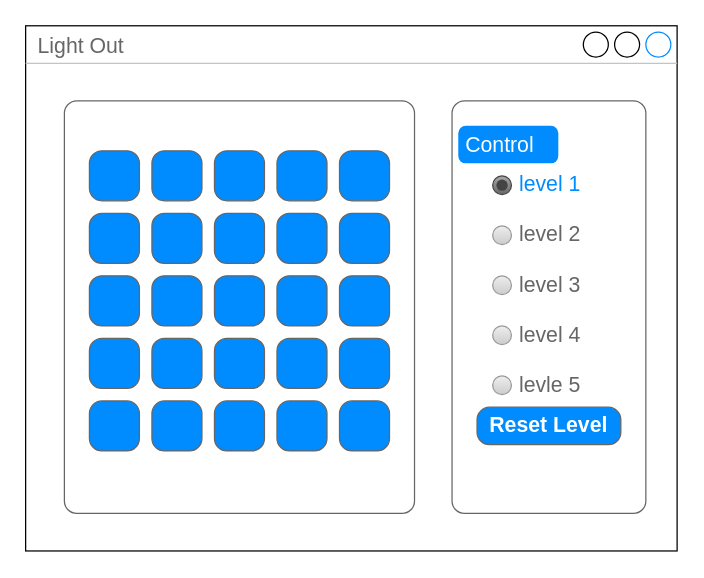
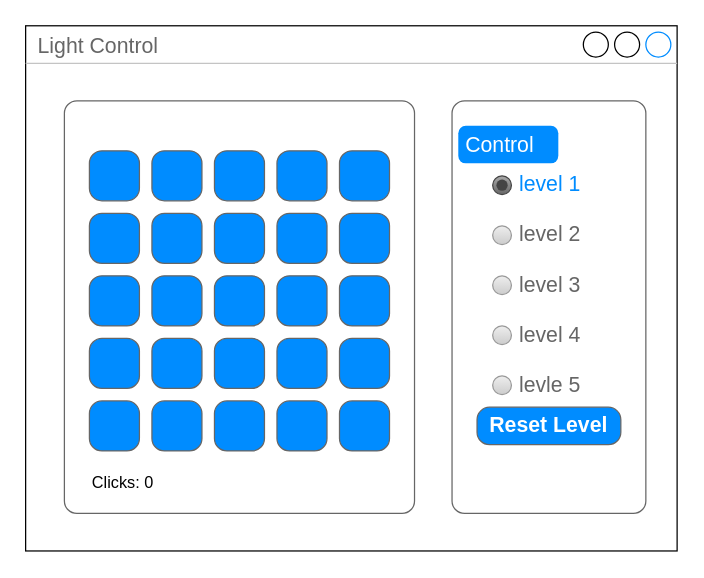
- <mxCell id="2" value="Light Out" style="strokeWidth=1;shadow=0;dashed=0;align=center;html=1;shape=mxgraph.mockup.containers.window;align=left;verticalAlign=top;spacingLeft=8;strokeColor2=#008cff;strokeColor3=#c4c4c4;fontColor=#666666;mainText=;fontSize=17;labelBackgroundColor=none;" parent="1" vertex="1"><mxGeometry x="20" y="20" width="521" height="420" as="geometry" /></mxCell>
+ <mxCell id="2" value="Light Control" style="strokeWidth=1;shadow=0;dashed=0;align=center;html=1;shape=mxgraph.mockup.containers.window;align=left;verticalAlign=top;spacingLeft=8;strokeColor2=#008cff;strokeColor3=#c4c4c4;fontColor=#666666;mainText=;fontSize=17;labelBackgroundColor=none;" parent="1" vertex="1"><mxGeometry x="20" y="20" width="521" height="420" as="geometry" /></mxCell>
+ <mxCell id="29" value="Clicks: 0" style="text;html=1;strokeColor=none;fillColor=none;align=center;verticalAlign=middle;whiteSpace=wrap;rounded=0;fontSize=13;" vertex="1" parent="3"><mxGeometry x="17" y="300" width="60" height="30" as="geometry" /></mxCell>
